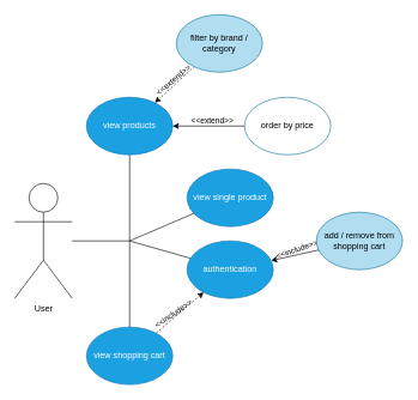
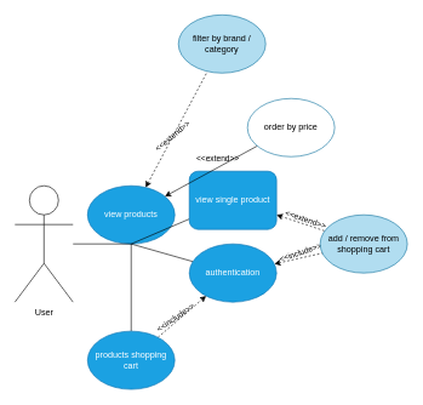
- <mxCell id="6" value="view products" style="ellipse;whiteSpace=wrap;html=1;fillColor=#1ba1e2;fontColor=#ffffff;strokeColor=#006EAF;" parent="1" vertex="1"><mxGeometry x="120" y="135" width="120" height="80" as="geometry" /></mxCell>
+ <mxCell id="6" value="view products" style="ellipse;whiteSpace=wrap;html=1;fillColor=#1ba1e2;fontColor=#ffffff;strokeColor=#006EAF;" parent="1" vertex="1"><mxGeometry x="120" y="255" width="120" height="80" as="geometry" /></mxCell>
- <mxCell id="10" value="view single product" style="ellipse;whiteSpace=wrap;html=1;fillColor=#1ba1e2;fontColor=#ffffff;strokeColor=#006EAF;" parent="1" vertex="1"><mxGeometry x="260" y="235" width="120" height="80" as="geometry" /></mxCell>
+ <mxCell id="10" value="view single product" style="whiteSpace=wrap;html=1;fillColor=#1ba1e2;fontColor=#ffffff;strokeColor=#006EAF;rounded=1;" parent="1" vertex="1"><mxGeometry x="260" y="235" width="120" height="80" as="geometry" /></mxCell>
+ <mxCell id="7" style="edgeStyle=none;rounded=0;orthogonalLoop=1;jettySize=auto;html=1;dashed=1;startArrow=classic;startFill=1;endArrow=none;endFill=0;" parent="1" source="10" target="20" edge="1"><mxGeometry relative="1" as="geometry" /></mxCell>
+ <mxCell id="8" value="&amp;lt;&amp;lt;extend&amp;gt;&amp;gt;" style="edgeLabel;html=1;align=center;verticalAlign=middle;resizable=0;points=[];labelBackgroundColor=none;rotation=19;" parent="7" vertex="1" connectable="0"><mxGeometry x="-0.305" y="-1" relative="1" as="geometry"><mxPoint x="17" y="-3" as="offset" /></mxGeometry></mxCell>
- <mxCell id="11" style="edgeStyle=none;rounded=0;orthogonalLoop=1;jettySize=auto;html=1;dashed=0;startArrow=classic;startFill=1;endArrow=none;endFill=0;" parent="1" source="16" target="20" edge="1"><mxGeometry relative="1" as="geometry" /></mxCell>
+ <mxCell id="11" style="edgeStyle=none;rounded=0;orthogonalLoop=1;jettySize=auto;html=1;dashed=1;startArrow=classic;startFill=1;endArrow=none;endFill=0;" parent="1" source="16" target="20" edge="1"><mxGeometry relative="1" as="geometry" /></mxCell>
- <mxCell id="19" value="view shopping cart" style="ellipse;whiteSpace=wrap;html=1;fillColor=#1ba1e2;fontColor=#ffffff;strokeColor=#006EAF;" parent="1" vertex="1"><mxGeometry x="120" y="455" width="120" height="80" as="geometry" /></mxCell>
+ <mxCell id="19" value="products shopping cart" style="ellipse;whiteSpace=wrap;html=1;fillColor=#1ba1e2;fontColor=#ffffff;strokeColor=#006EAF;" parent="1" vertex="1"><mxGeometry x="120" y="455" width="120" height="80" as="geometry" /></mxCell>
